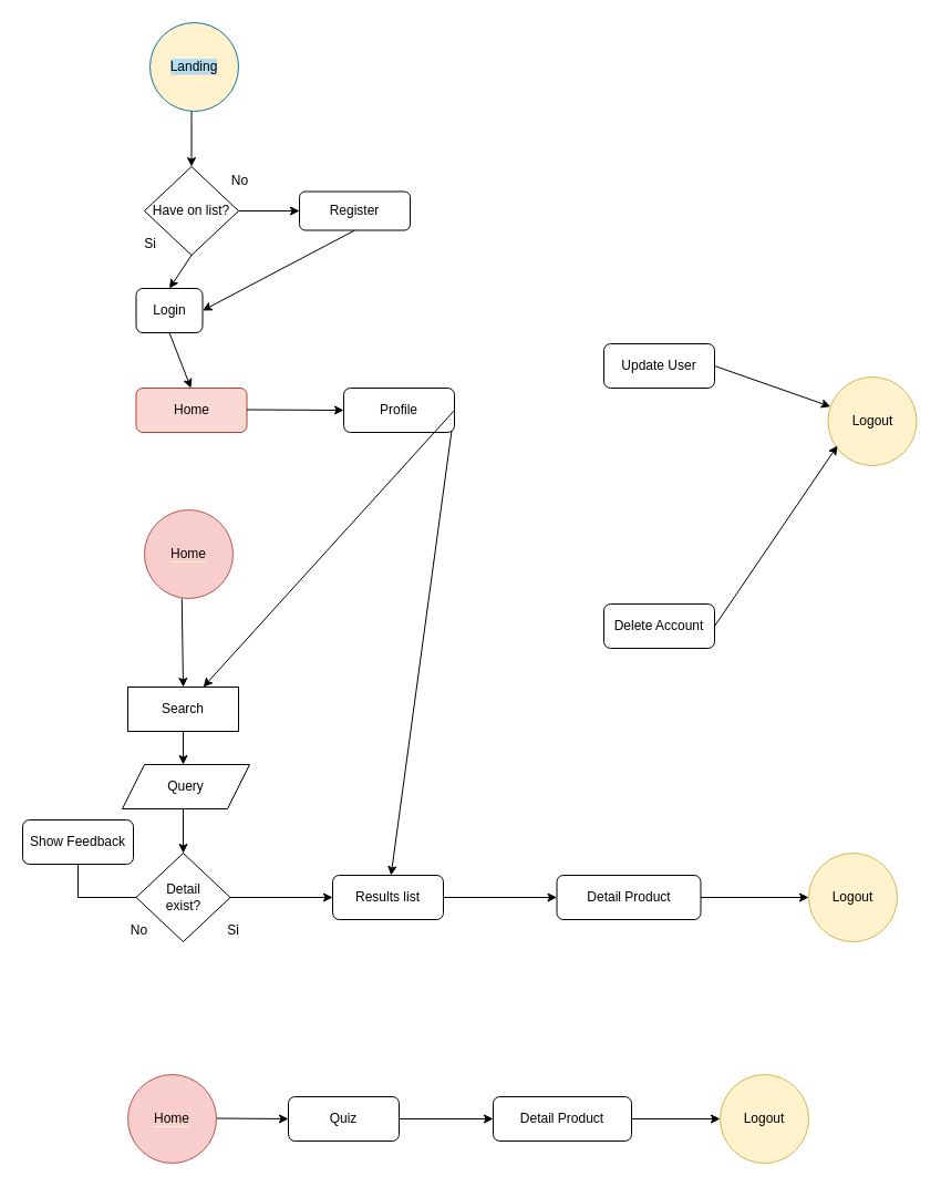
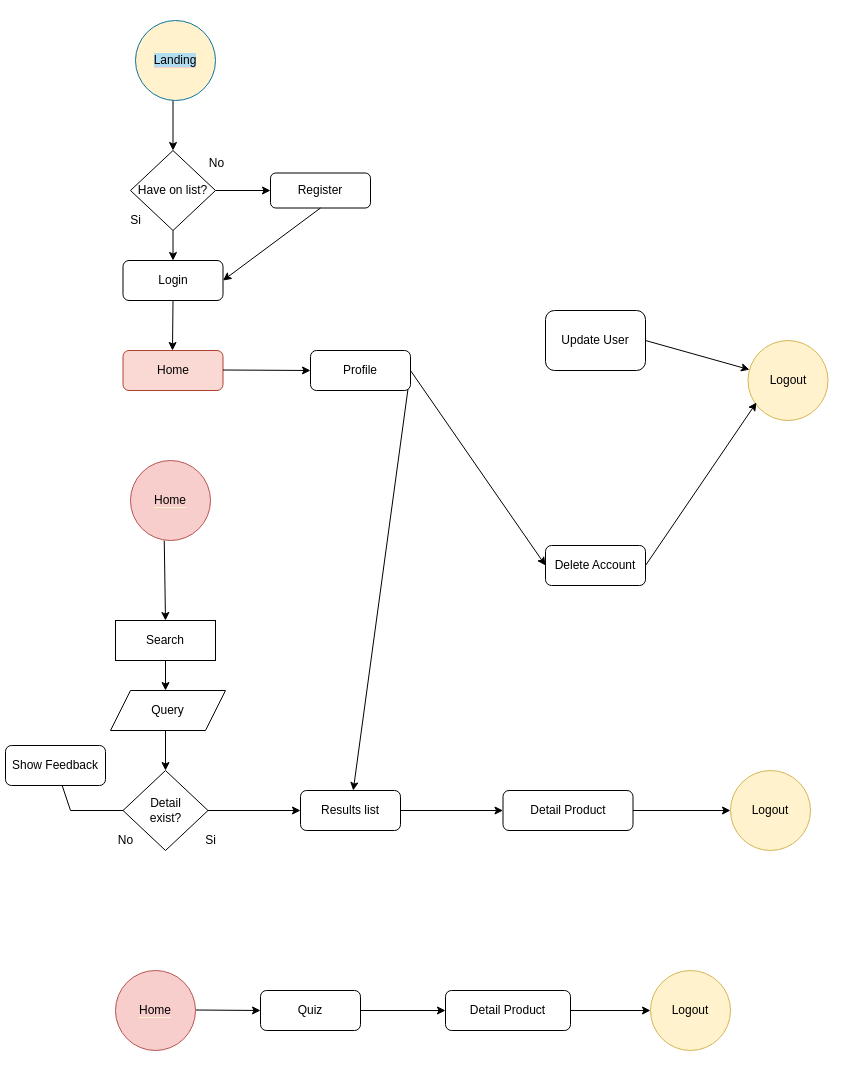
- <mxCell id="12" value="Login" style="rounded=1;whiteSpace=wrap;html=1;" vertex="1" parent="1"><mxGeometry x="122.5" y="260" width="60" height="40" as="geometry" /></mxCell>
+ <mxCell id="12" value="Login" style="rounded=1;whiteSpace=wrap;html=1;" vertex="1" parent="1"><mxGeometry x="122.5" y="260" width="100" height="40" as="geometry" /></mxCell>
- <mxCell id="29" value="Update User" style="rounded=1;whiteSpace=wrap;html=1;" vertex="1" parent="1"><mxGeometry x="545" y="310" width="100" height="40" as="geometry" /></mxCell>
+ <mxCell id="29" value="Update User" style="rounded=1;whiteSpace=wrap;html=1;" vertex="1" parent="1"><mxGeometry x="545" y="310" width="100" height="60" as="geometry" /></mxCell>
- <mxCell id="31" value="" style="endArrow=classic;html=1;rounded=0;exitX=1;exitY=0.5;exitDx=0;exitDy=0;" edge="1" parent="1" source="26" target="15"><mxGeometry width="50" height="50" relative="1" as="geometry"><mxPoint x="480" y="240" as="sourcePoint" /><mxPoint x="565" y="200" as="targetPoint" /></mxGeometry></mxCell>
+ <mxCell id="31" value="" style="endArrow=classic;html=1;rounded=0;exitX=1;exitY=0.5;exitDx=0;exitDy=0;entryX=0;entryY=0.5;entryDx=0;entryDy=0;" edge="1" parent="1" source="26" target="30"><mxGeometry width="50" height="50" relative="1" as="geometry"><mxPoint x="480" y="240" as="sourcePoint" /><mxPoint x="565" y="200" as="targetPoint" /></mxGeometry></mxCell>
- <mxCell id="27" value="Show Feedback" style="rounded=1;whiteSpace=wrap;html=1;" vertex="1" parent="1"><mxGeometry x="20" y="740" width="100" height="40" as="geometry" /></mxCell>
+ <mxCell id="27" value="Show Feedback" style="rounded=1;whiteSpace=wrap;html=1;" vertex="1" parent="1"><mxGeometry x="5" y="745" width="100" height="40" as="geometry" /></mxCell>
